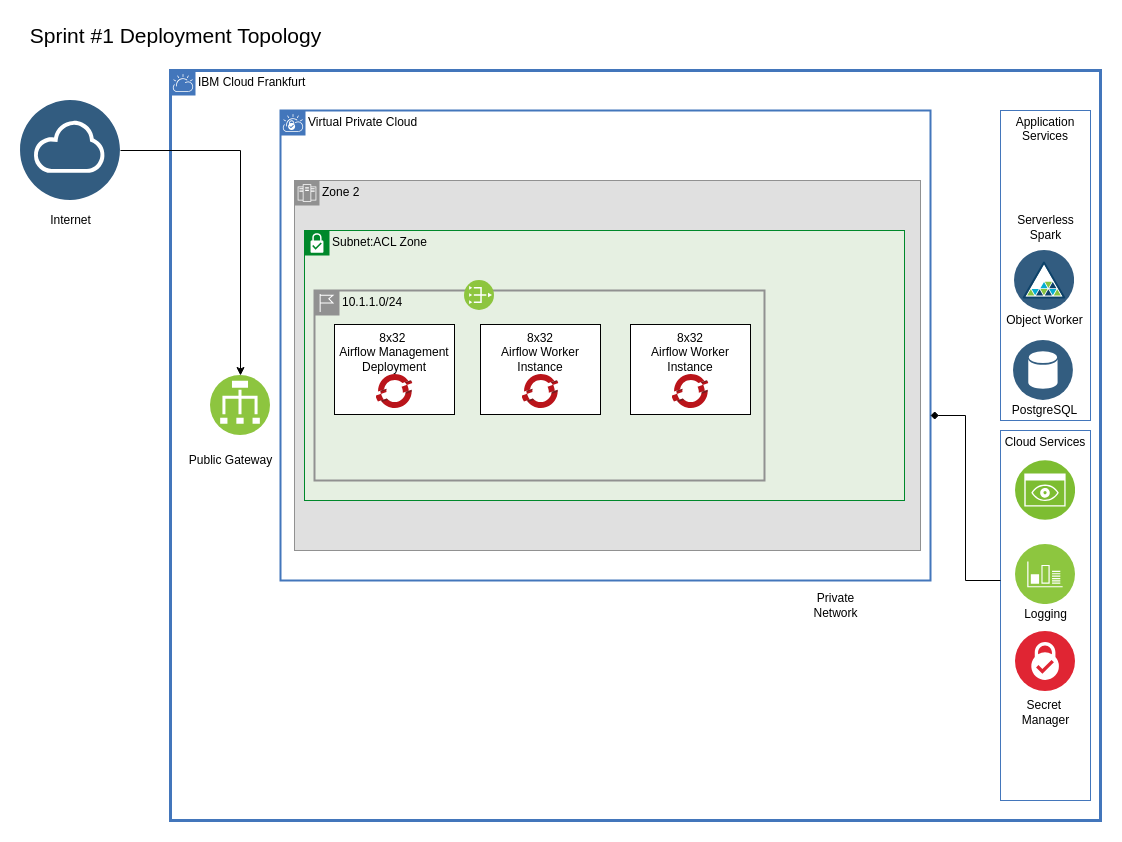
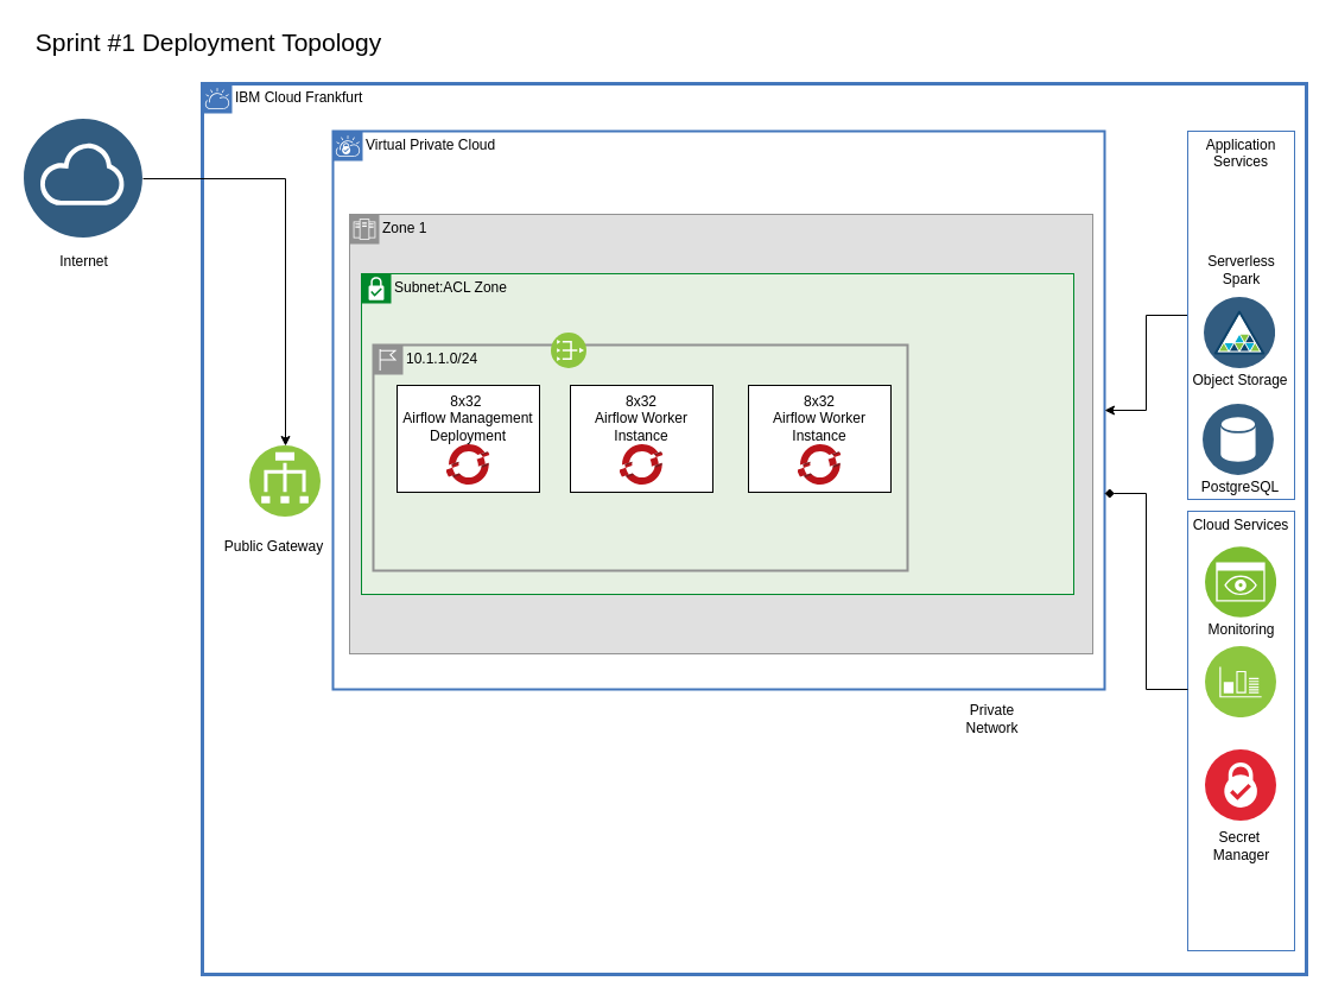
- <mxCell id="14" value="Zone 2" style="shape=mxgraph.ibm.box;prType=zone;fontStyle=0;verticalAlign=top;align=left;spacingLeft=32;spacingTop=4;fillColor=#E0E0E0;rounded=0;whiteSpace=wrap;html=1;strokeColor=#919191;strokeWidth=1;dashed=0;container=1;spacing=-4;collapsible=0;expand=0;recursiveResize=0;" parent="13" vertex="1"><mxGeometry x="14" y="70" width="626" height="370" as="geometry" /></mxCell>
+ <mxCell id="14" value="Zone 1" style="shape=mxgraph.ibm.box;prType=zone;fontStyle=0;verticalAlign=top;align=left;spacingLeft=32;spacingTop=4;fillColor=#E0E0E0;rounded=0;whiteSpace=wrap;html=1;strokeColor=#919191;strokeWidth=1;dashed=0;container=1;spacing=-4;collapsible=0;expand=0;recursiveResize=0;" parent="13" vertex="1"><mxGeometry x="14" y="70" width="626" height="370" as="geometry" /></mxCell>
+ <mxCell id="15" style="edgeStyle=orthogonalEdgeStyle;rounded=0;orthogonalLoop=1;jettySize=auto;html=1;" parent="1" source="16" target="13" edge="1"><mxGeometry relative="1" as="geometry" /></mxCell>
- <mxCell id="20" value="Object Worker" style="text;html=1;align=center;verticalAlign=middle;resizable=0;points=[];autosize=1;" parent="16" vertex="1"><mxGeometry x="-6" y="200" width="100" height="20" as="geometry" /></mxCell>
+ <mxCell id="20" value="Object Storage" style="text;html=1;align=center;verticalAlign=middle;resizable=0;points=[];autosize=1;" parent="16" vertex="1"><mxGeometry x="-6" y="200" width="100" height="20" as="geometry" /></mxCell>
+ <mxCell id="8" value="Monitoring" style="text;html=1;align=center;verticalAlign=middle;resizable=0;points=[];autosize=1;" parent="6" vertex="1"><mxGeometry x="10" y="90" width="70" height="20" as="geometry" /></mxCell>
- <mxCell id="10" value="Logging" style="text;html=1;align=center;verticalAlign=middle;resizable=0;points=[];autosize=1;" parent="6" vertex="1"><mxGeometry x="15" y="174" width="60" height="20" as="geometry" /></mxCell>
